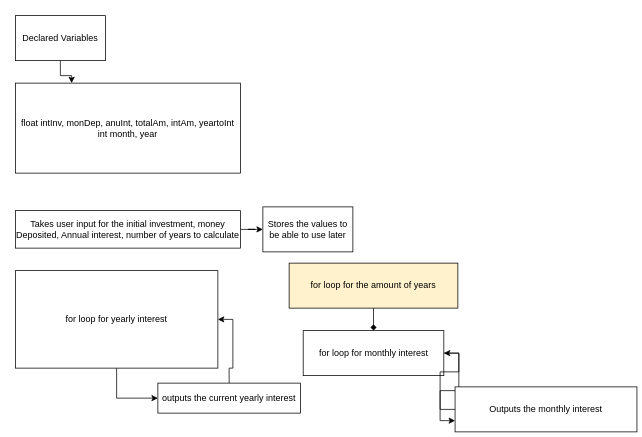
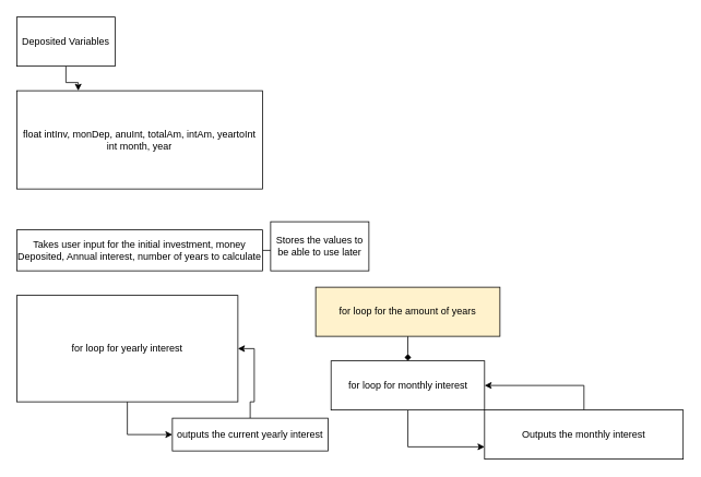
- <mxCell id="4" value="Declared Variables" style="rounded=0;whiteSpace=wrap;html=1;" vertex="1" parent="1"><mxGeometry y="20" width="120" height="60" as="geometry" x="20" /></mxCell>
+ <mxCell id="4" value="Deposited Variables" style="rounded=0;whiteSpace=wrap;html=1;" vertex="1" parent="1"><mxGeometry y="20" width="120" height="60" as="geometry" x="20" /></mxCell>
- <mxCell id="7" value="Stores the values to be able to use later" style="whiteSpace=wrap;html=1;rounded=0;" vertex="1" parent="1"><mxGeometry x="350" y="275" width="120" height="60" as="geometry" /></mxCell>
+ <mxCell id="7" value="Stores the values to be able to use later" style="whiteSpace=wrap;html=1;rounded=0;" vertex="1" parent="1"><mxGeometry x="330" y="270" width="120" height="60" as="geometry" /></mxCell>
- <mxCell id="17" value="Outputs the monthly interest" style="whiteSpace=wrap;html=1;rounded=0;" vertex="1" parent="1"><mxGeometry x="606.25" y="515" width="242.5" height="60" as="geometry" /></mxCell>
+ <mxCell id="17" value="Outputs the monthly interest" style="whiteSpace=wrap;html=1;rounded=0;" vertex="1" parent="1"><mxGeometry x="591.25" y="500" width="242.5" height="60" as="geometry" /></mxCell>
